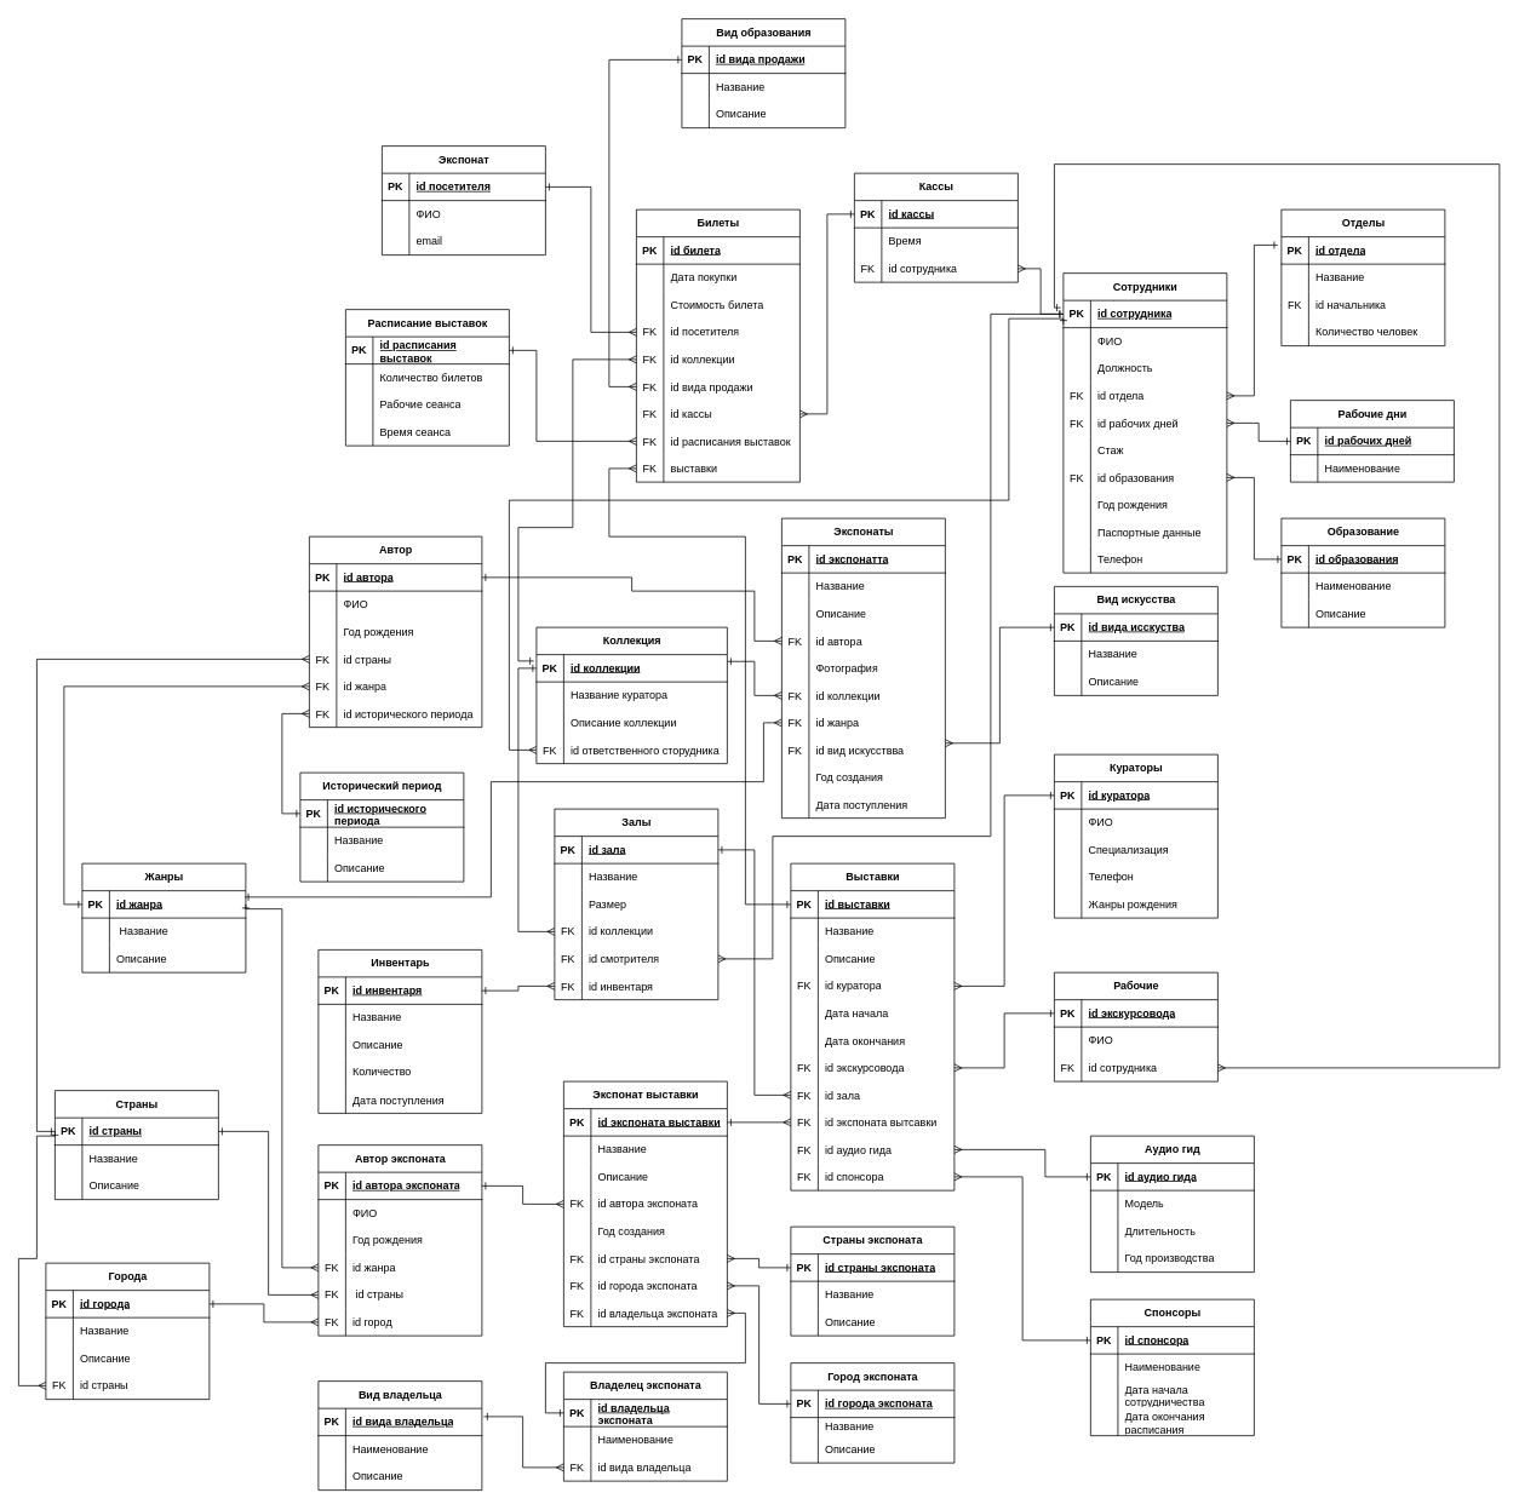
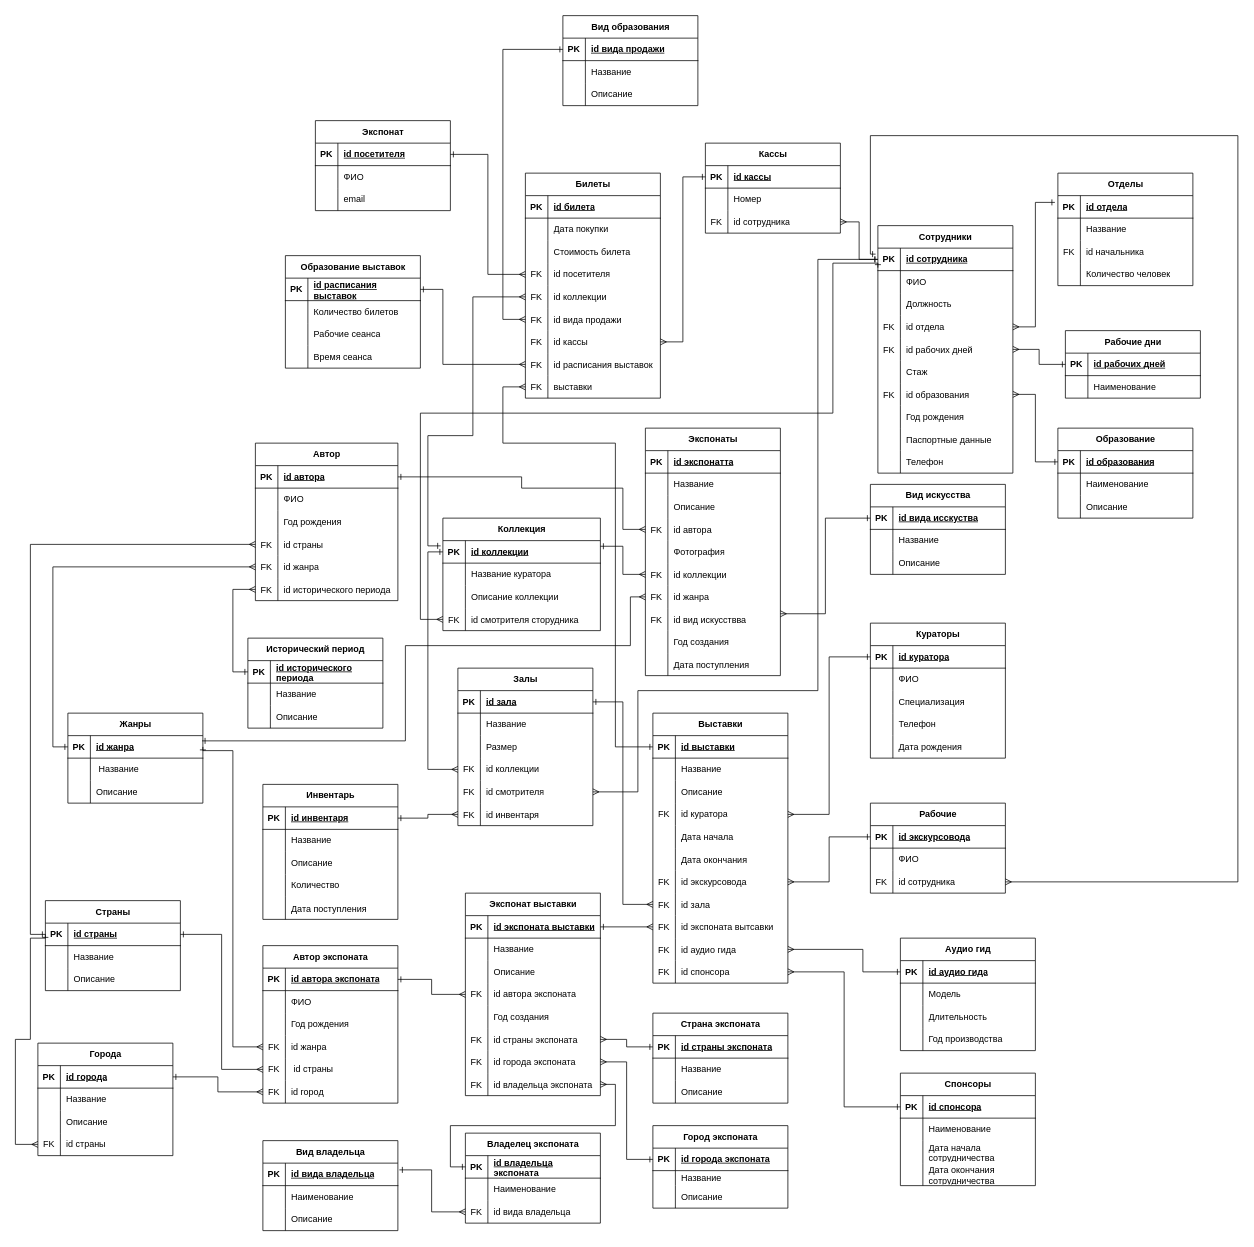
- <mxCell id="372" value="Время" style="shape=partialRectangle;connectable=0;fillColor=none;top=0;left=0;bottom=0;right=0;align=left;spacingLeft=6;overflow=hidden;whiteSpace=wrap;html=1;" parent="370" vertex="1"><mxGeometry x="30" width="150" height="30" as="geometry"><mxRectangle width="150" height="30" as="alternateBounds" /></mxGeometry></mxCell>
+ <mxCell id="372" value="Номер" style="shape=partialRectangle;connectable=0;fillColor=none;top=0;left=0;bottom=0;right=0;align=left;spacingLeft=6;overflow=hidden;whiteSpace=wrap;html=1;" parent="370" vertex="1"><mxGeometry x="30" width="150" height="30" as="geometry"><mxRectangle width="150" height="30" as="alternateBounds" /></mxGeometry></mxCell>
- <mxCell id="432" value="Расписание выставок" style="shape=table;startSize=30;container=1;collapsible=1;childLayout=tableLayout;fixedRows=1;rowLines=0;fontStyle=1;align=center;resizeLast=1;html=1;" parent="1" vertex="1"><mxGeometry x="380" y="340" width="180" height="150" as="geometry" /></mxCell>
+ <mxCell id="432" value="Образование выставок" style="shape=table;startSize=30;container=1;collapsible=1;childLayout=tableLayout;fixedRows=1;rowLines=0;fontStyle=1;align=center;resizeLast=1;html=1;" parent="1" vertex="1"><mxGeometry x="380" y="340" width="180" height="150" as="geometry" /></mxCell>
- <mxCell id="105" value="id ответственного сторудника" style="shape=partialRectangle;connectable=0;fillColor=none;top=0;left=0;bottom=0;right=0;align=left;spacingLeft=6;overflow=hidden;" parent="103" vertex="1"><mxGeometry x="30" width="180" height="30" as="geometry"><mxRectangle width="180" height="30" as="alternateBounds" /></mxGeometry></mxCell>
+ <mxCell id="105" value="id смотрителя сторудника" style="shape=partialRectangle;connectable=0;fillColor=none;top=0;left=0;bottom=0;right=0;align=left;spacingLeft=6;overflow=hidden;" parent="103" vertex="1"><mxGeometry x="30" width="180" height="30" as="geometry"><mxRectangle width="180" height="30" as="alternateBounds" /></mxGeometry></mxCell>
- <mxCell id="365" value="Жанры рождения" style="shape=partialRectangle;connectable=0;fillColor=none;top=0;left=0;bottom=0;right=0;align=left;spacingLeft=6;overflow=hidden;" parent="363" vertex="1"><mxGeometry x="30" width="150" height="30" as="geometry"><mxRectangle width="150" height="30" as="alternateBounds" /></mxGeometry></mxCell>
+ <mxCell id="365" value="Дата рождения" style="shape=partialRectangle;connectable=0;fillColor=none;top=0;left=0;bottom=0;right=0;align=left;spacingLeft=6;overflow=hidden;" parent="363" vertex="1"><mxGeometry x="30" width="150" height="30" as="geometry"><mxRectangle width="150" height="30" as="alternateBounds" /></mxGeometry></mxCell>
- <mxCell id="296" value="Страны экспоната" style="shape=table;startSize=30;container=1;collapsible=1;childLayout=tableLayout;fixedRows=1;rowLines=0;fontStyle=1;align=center;resizeLast=1;html=1;" parent="1" vertex="1"><mxGeometry x="870" y="1350" width="180" height="120" as="geometry" /></mxCell>
+ <mxCell id="296" value="Страна экспоната" style="shape=table;startSize=30;container=1;collapsible=1;childLayout=tableLayout;fixedRows=1;rowLines=0;fontStyle=1;align=center;resizeLast=1;html=1;" parent="1" vertex="1"><mxGeometry x="870" y="1350" width="180" height="120" as="geometry" /></mxCell>
- <mxCell id="424" value="Дата окончания расписания" style="shape=partialRectangle;connectable=0;fillColor=none;top=0;left=0;bottom=0;right=0;align=left;spacingLeft=6;overflow=hidden;whiteSpace=wrap;html=1;" parent="422" vertex="1"><mxGeometry x="30" width="150" height="30" as="geometry"><mxRectangle width="150" height="30" as="alternateBounds" /></mxGeometry></mxCell>
+ <mxCell id="424" value="Дата окончания сотрудничества" style="shape=partialRectangle;connectable=0;fillColor=none;top=0;left=0;bottom=0;right=0;align=left;spacingLeft=6;overflow=hidden;whiteSpace=wrap;html=1;" parent="422" vertex="1"><mxGeometry x="30" width="150" height="30" as="geometry"><mxRectangle width="150" height="30" as="alternateBounds" /></mxGeometry></mxCell>
